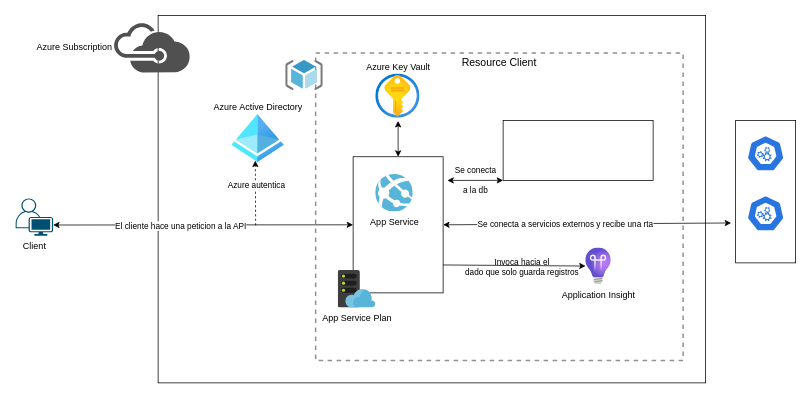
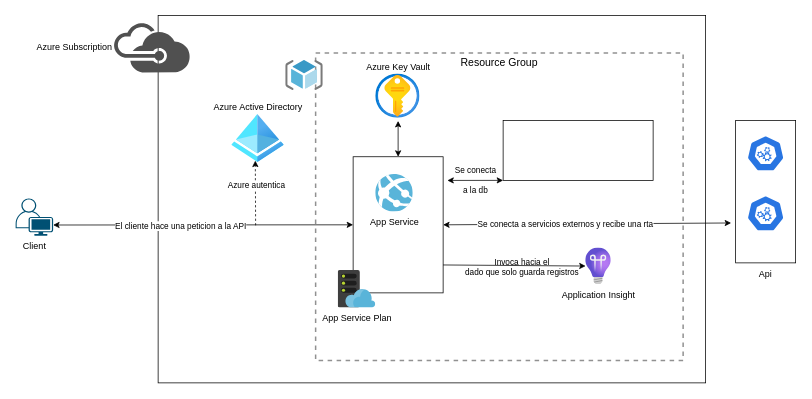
- <mxCell id="6" value="Resource Client" style="fontStyle=0;verticalAlign=top;align=center;spacingTop=-2;fillColor=none;rounded=0;whiteSpace=wrap;html=1;strokeColor=#919191;strokeWidth=2;dashed=1;container=1;collapsible=0;expand=0;recursiveResize=0;fontSize=14;" parent="1" vertex="1"><mxGeometry x="420" y="70" width="490" height="410" as="geometry" /></mxCell>
+ <mxCell id="6" value="Resource Group" style="fontStyle=0;verticalAlign=top;align=center;spacingTop=-2;fillColor=none;rounded=0;whiteSpace=wrap;html=1;strokeColor=#919191;strokeWidth=2;dashed=1;container=1;collapsible=0;expand=0;recursiveResize=0;fontSize=14;" parent="1" vertex="1"><mxGeometry x="420" y="70" width="490" height="410" as="geometry" /></mxCell>
+ <mxCell id="27" value="Api" style="text;strokeColor=none;align=center;fillColor=none;html=1;verticalAlign=middle;whiteSpace=wrap;rounded=0;" parent="1" vertex="1"><mxGeometry x="990" y="350" width="60" height="30" as="geometry" /></mxCell>
